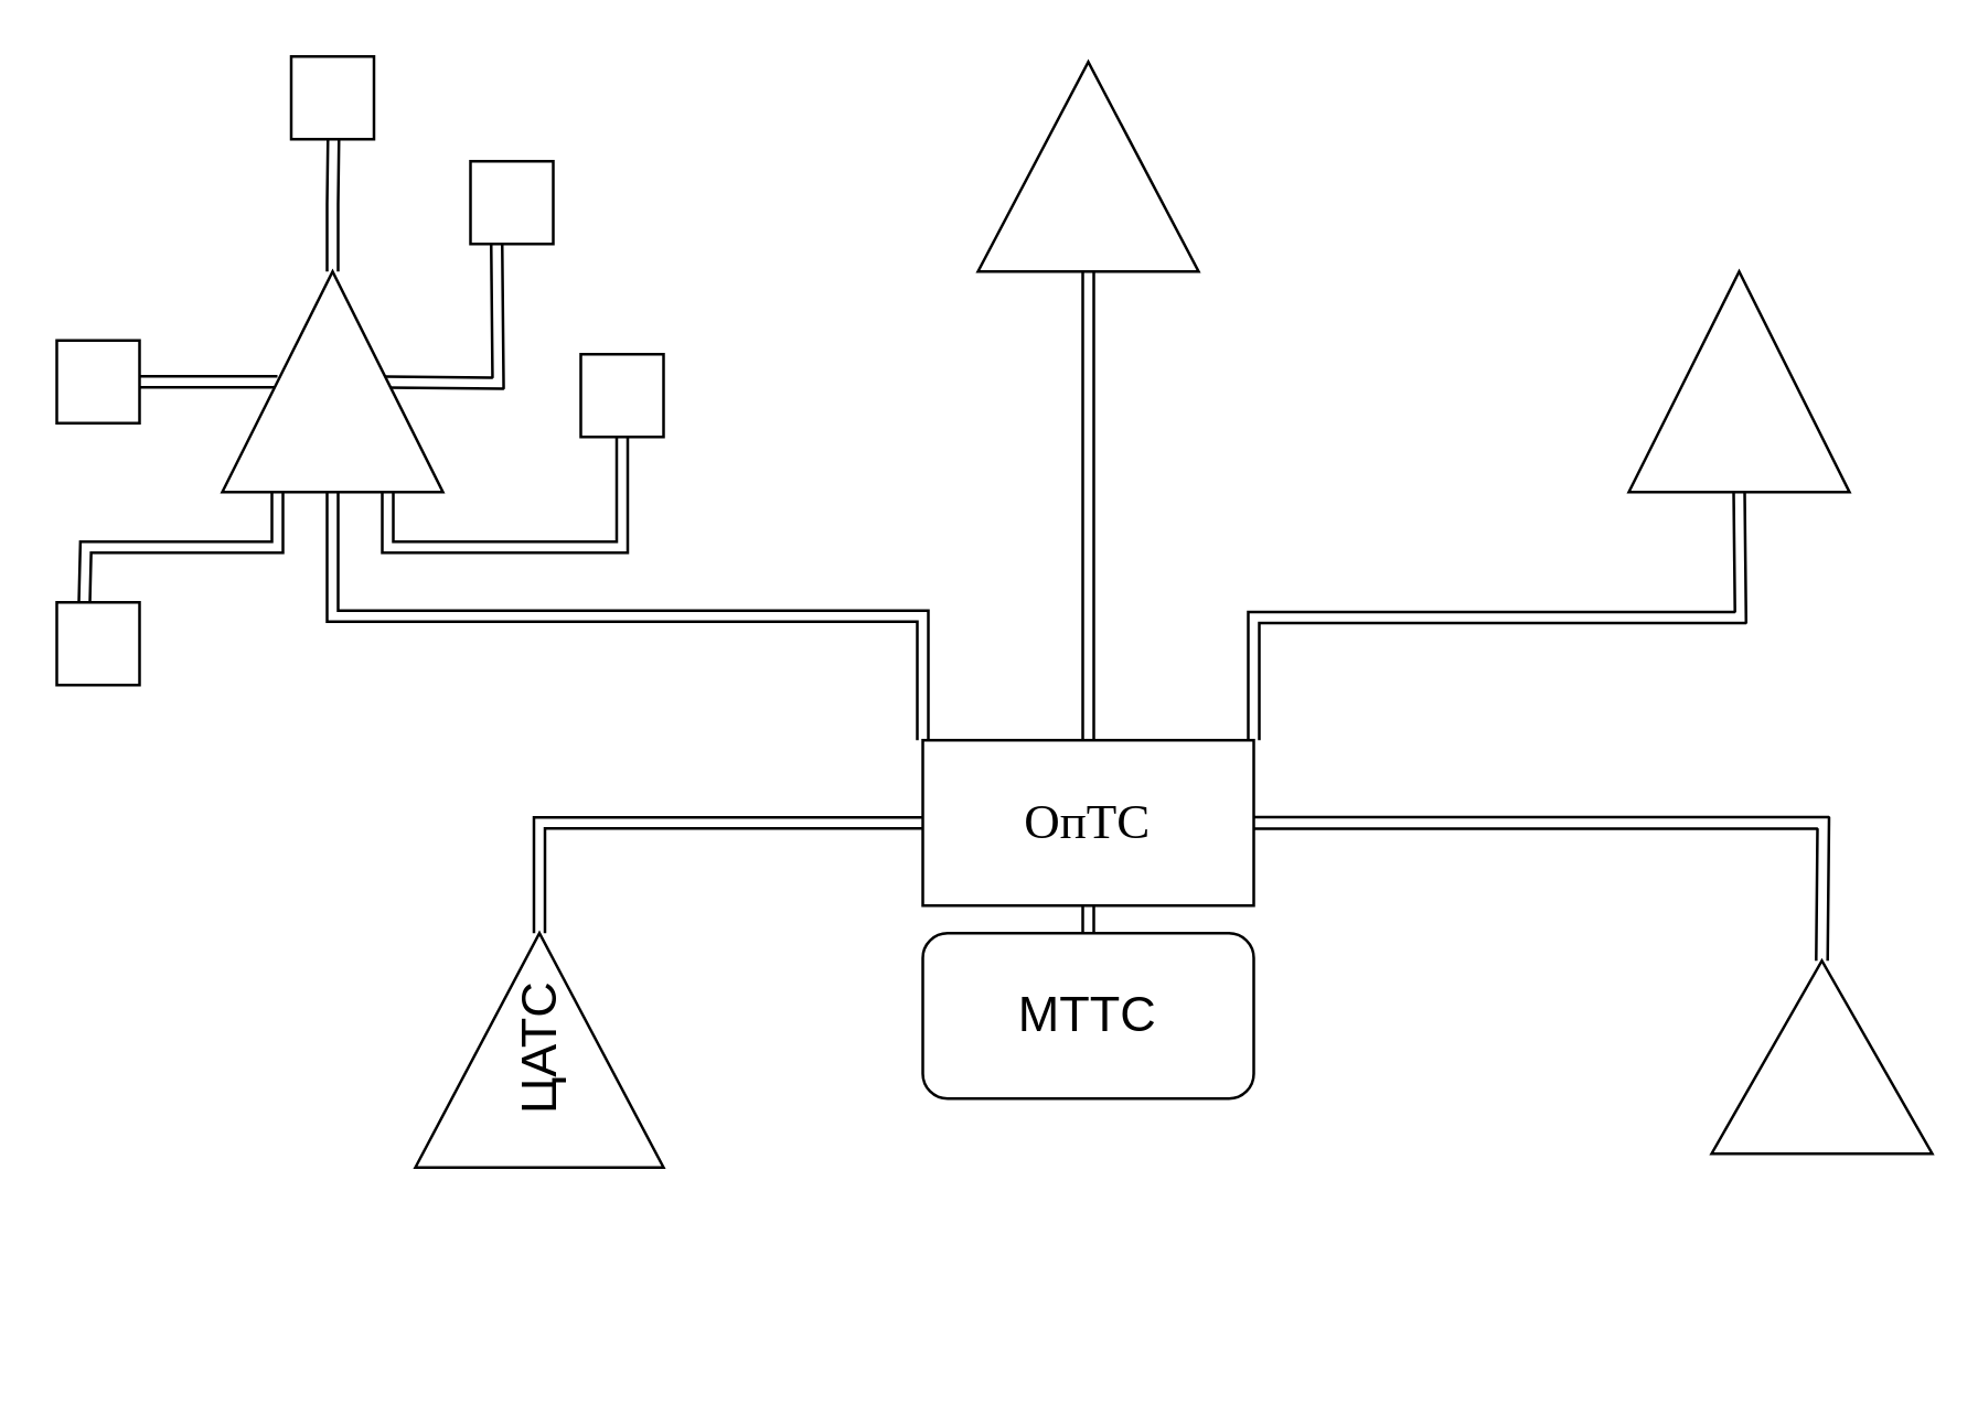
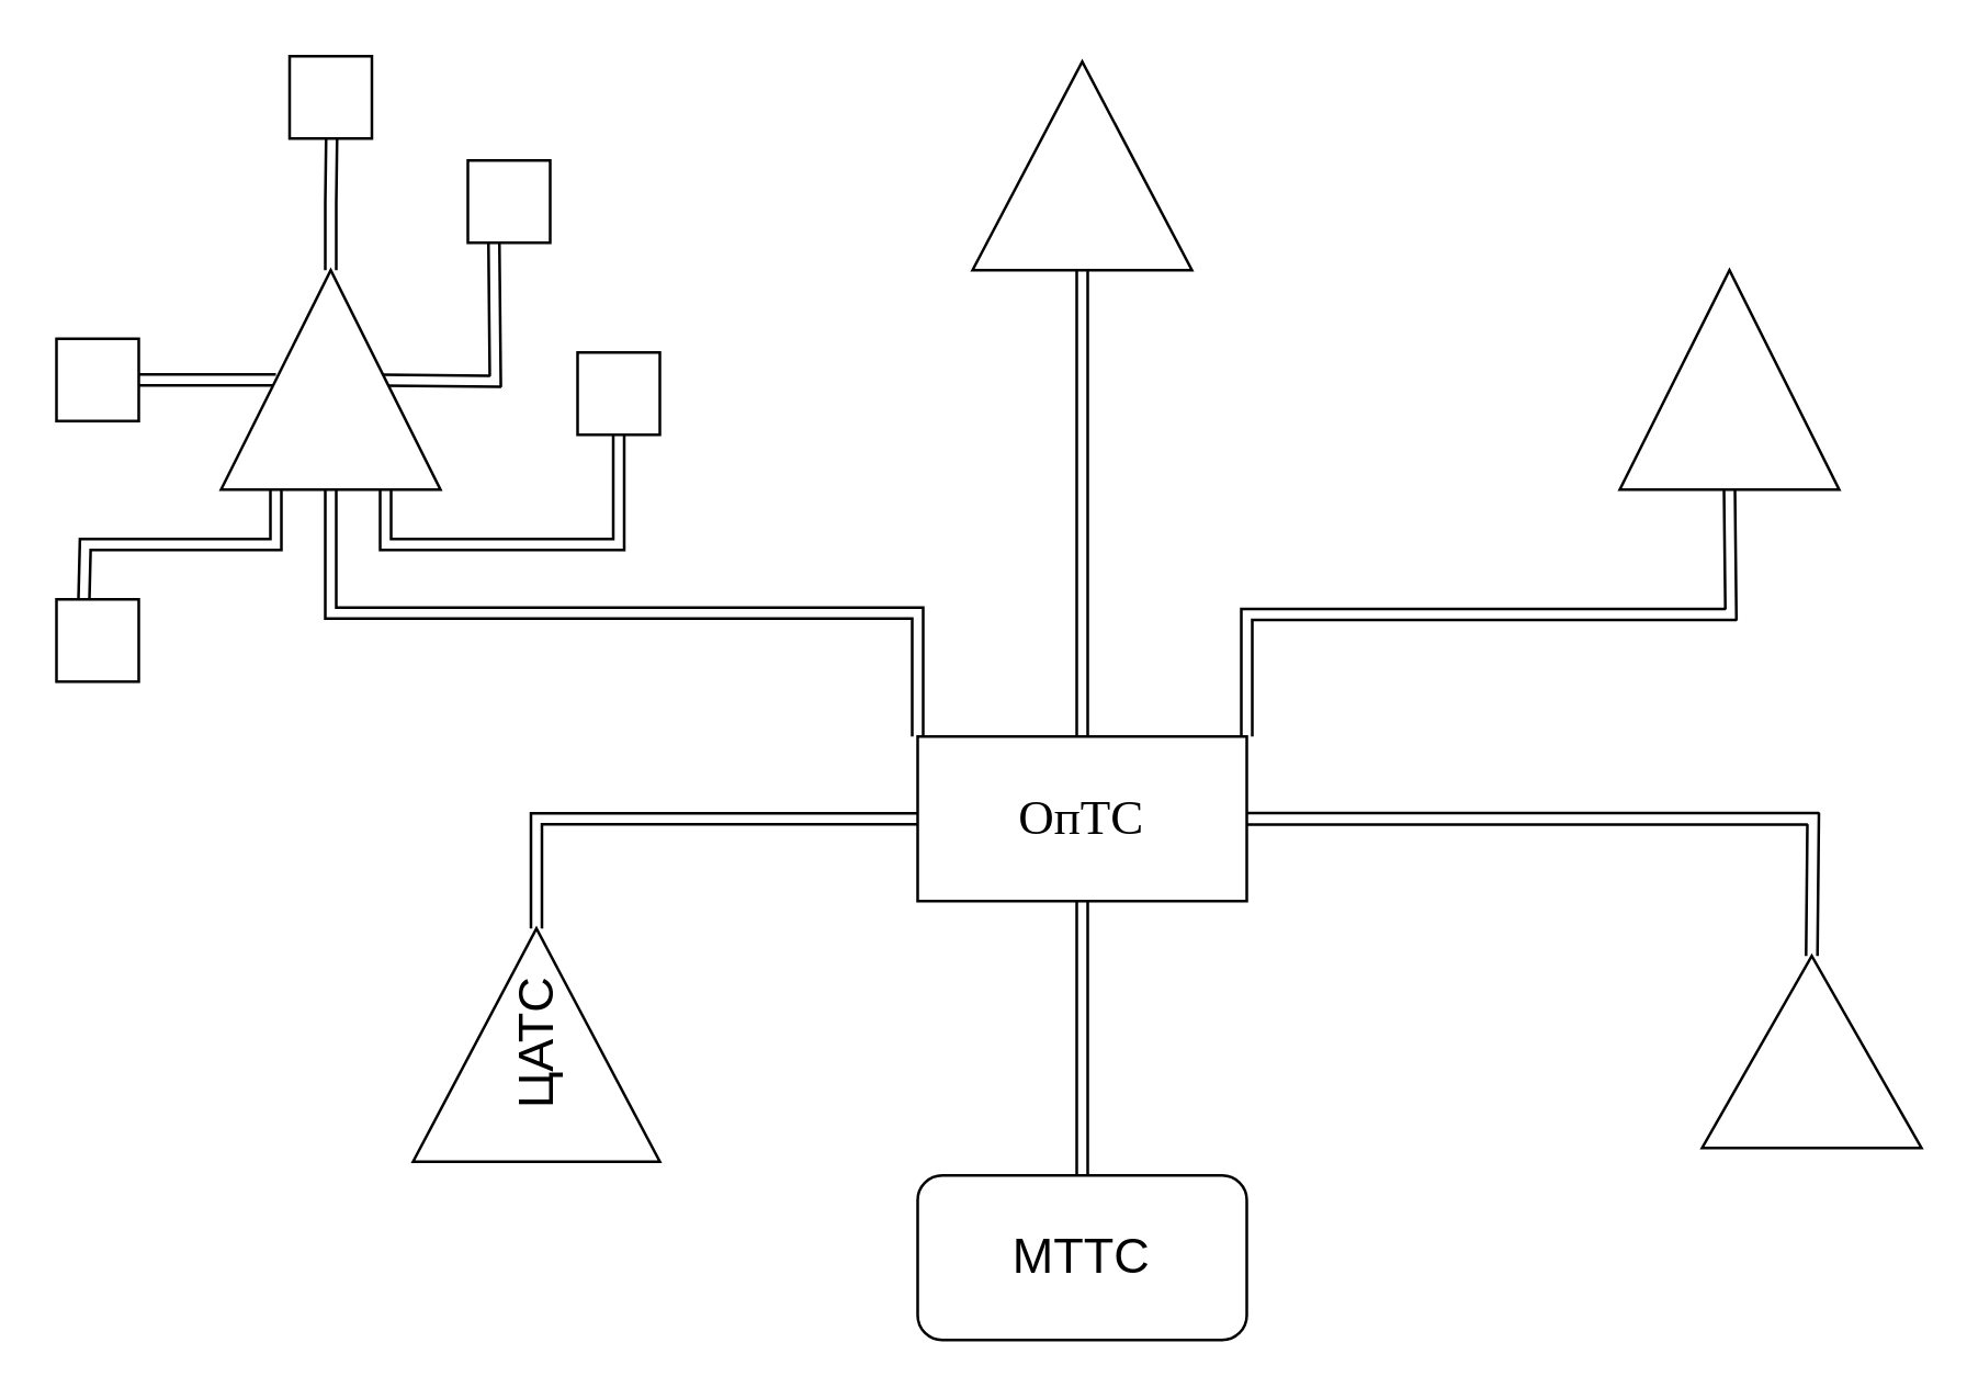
- <mxCell id="9" value="&lt;font style=&quot;font-size: 18px;&quot;&gt;МТТС&lt;/font&gt;" style="rounded=1;whiteSpace=wrap;html=1;" vertex="1" parent="1"><mxGeometry x="334" y="338" width="120" height="60" as="geometry" /></mxCell>
+ <mxCell id="9" value="&lt;font style=&quot;font-size: 18px;&quot;&gt;МТТС&lt;/font&gt;" style="rounded=1;whiteSpace=wrap;html=1;" vertex="1" parent="1"><mxGeometry x="334" y="428" width="120" height="60" as="geometry" /></mxCell>
